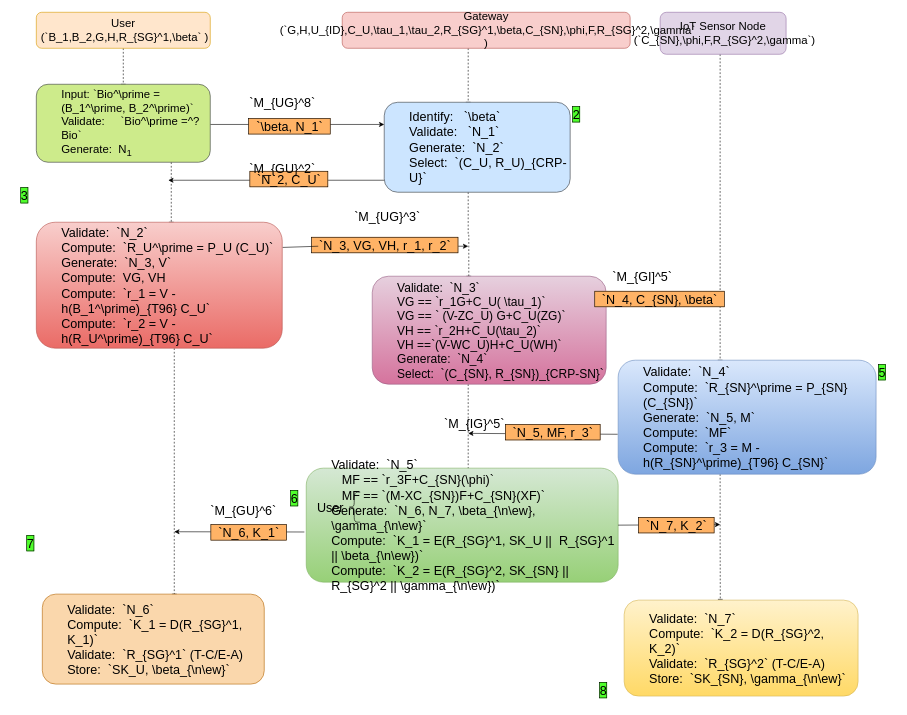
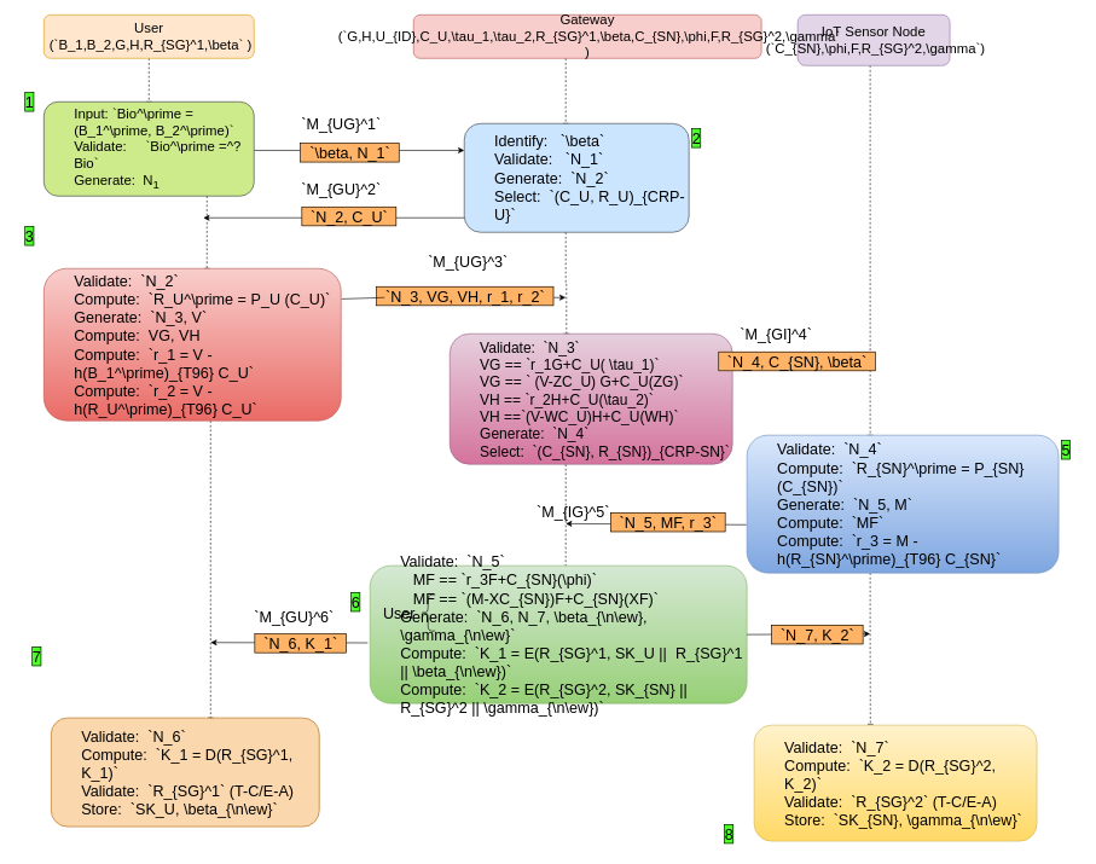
+ <mxCell id="41" value="1" style="text;html=1;align=center;verticalAlign=middle;resizable=0;points=[];autosize=1;strokeColor=none;fillColor=none;fontSize=21;fontColor=#000000;labelBorderColor=default;labelBackgroundColor=#4FFF2B;" parent="1" vertex="1"><mxGeometry x="20" y="120" width="40" height="40" as="geometry" /></mxCell>
- <mxCell id="48" value="`M_{UG}^8`" style="text;html=1;align=center;verticalAlign=middle;resizable=0;points=[];autosize=1;strokeColor=none;fillColor=none;fontSize=21;fontColor=#000000;" parent="1" vertex="1"><mxGeometry x="405" y="150" width="130" height="40" as="geometry" /></mxCell>
+ <mxCell id="48" value="`M_{UG}^1`" style="text;html=1;align=center;verticalAlign=middle;resizable=0;points=[];autosize=1;strokeColor=none;fillColor=none;fontSize=21;fontColor=#000000;" parent="1" vertex="1"><mxGeometry x="405" y="150" width="130" height="40" as="geometry" /></mxCell>
- <mxCell id="49" value="`M_{GU}^2`" style="text;html=1;align=center;verticalAlign=middle;resizable=0;points=[];autosize=1;strokeColor=none;fillColor=none;fontSize=21;fontColor=#000000;" parent="1" vertex="1"><mxGeometry x="405" y="260" width="130" height="40" as="geometry" /></mxCell>
+ <mxCell id="49" value="`M_{GU}^2`" style="text;html=1;align=center;verticalAlign=middle;resizable=0;points=[];autosize=1;strokeColor=none;fillColor=none;fontSize=21;fontColor=#000000;" parent="1" vertex="1"><mxGeometry x="405" y="240" width="130" height="40" as="geometry" /></mxCell>
- <mxCell id="51" value="`M_{GI]^5`" style="text;html=1;align=center;verticalAlign=middle;resizable=0;points=[];autosize=1;strokeColor=none;fillColor=none;fontSize=21;fontColor=#000000;" parent="1" vertex="1"><mxGeometry x="1010" y="440" width="120" height="40" as="geometry" /></mxCell>
+ <mxCell id="51" value="`M_{GI]^4`" style="text;html=1;align=center;verticalAlign=middle;resizable=0;points=[];autosize=1;strokeColor=none;fillColor=none;fontSize=21;fontColor=#000000;" parent="1" vertex="1"><mxGeometry x="1010" y="440" width="120" height="40" as="geometry" /></mxCell>
